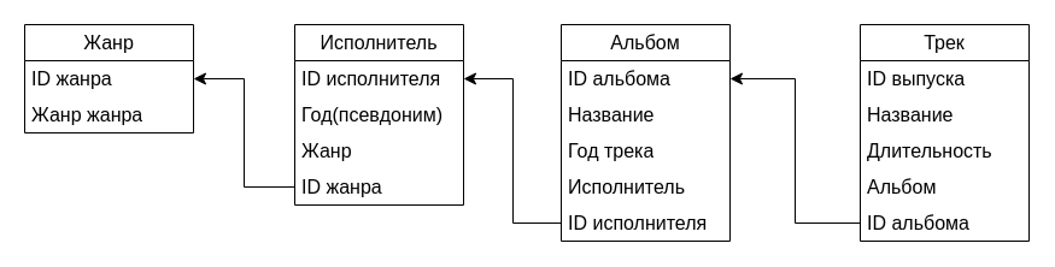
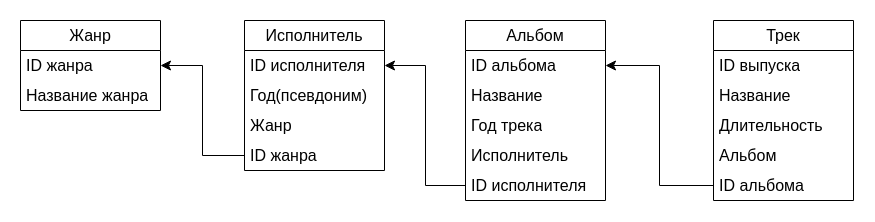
- <mxCell id="4" value="Жанр жанра" style="text;strokeColor=none;fillColor=none;align=left;verticalAlign=middle;spacingLeft=4;spacingRight=4;overflow=hidden;points=[[0,0.5],[1,0.5]];portConstraint=eastwest;rotatable=0;whiteSpace=wrap;html=1;fontSize=16;" vertex="1" parent="2"><mxGeometry y="60" width="140" height="30" as="geometry" /></mxCell>
+ <mxCell id="4" value="Название жанра" style="text;strokeColor=none;fillColor=none;align=left;verticalAlign=middle;spacingLeft=4;spacingRight=4;overflow=hidden;points=[[0,0.5],[1,0.5]];portConstraint=eastwest;rotatable=0;whiteSpace=wrap;html=1;fontSize=16;" vertex="1" parent="2"><mxGeometry y="60" width="140" height="30" as="geometry" /></mxCell>
